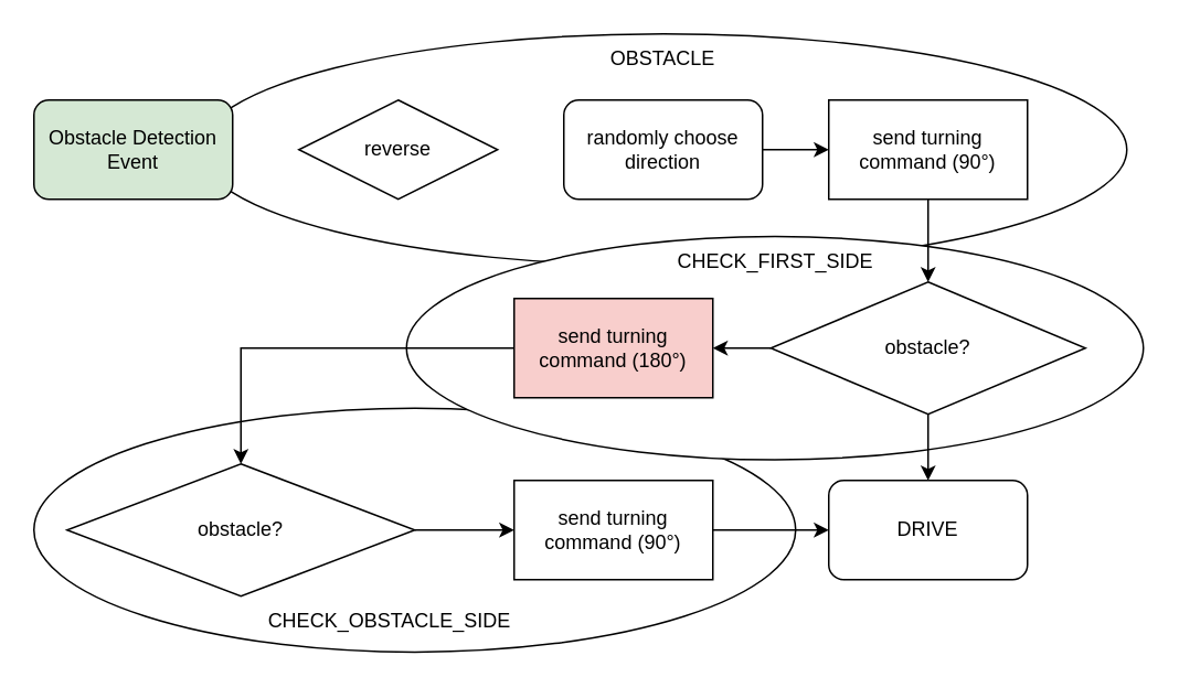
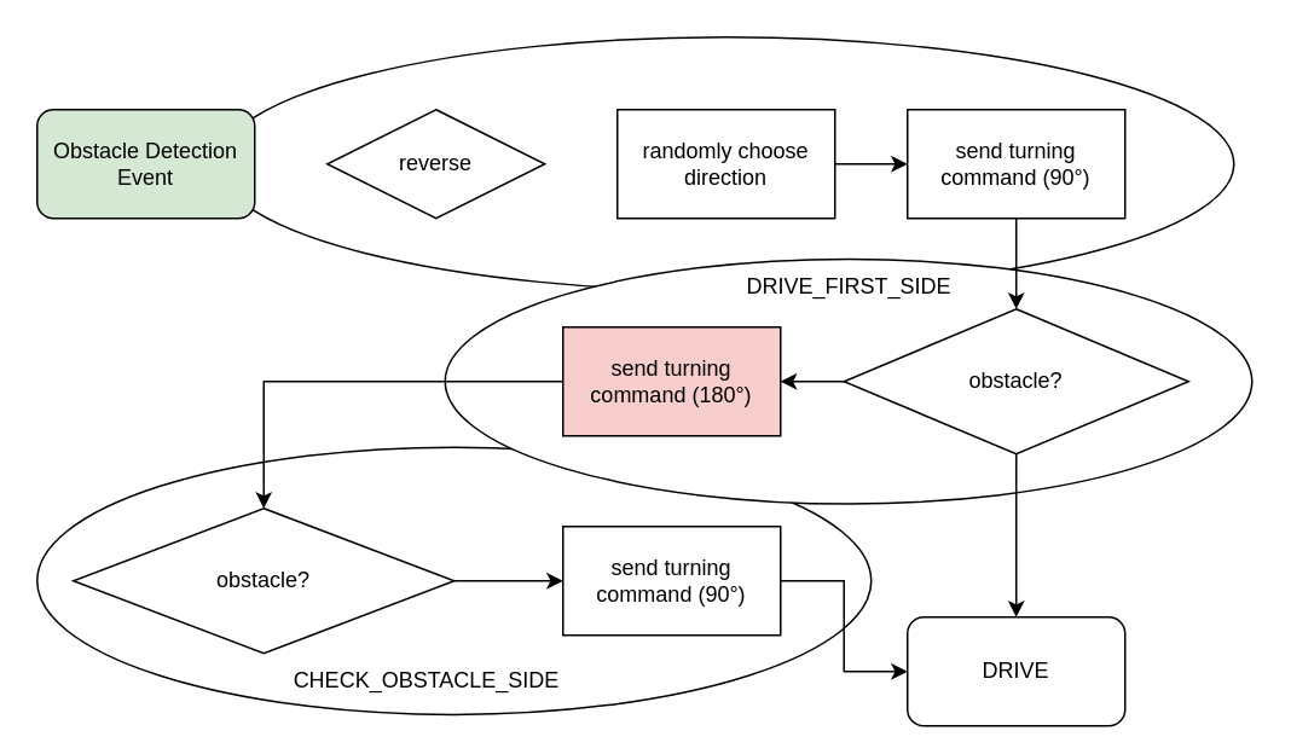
- <mxCell id="21" value="OBSTACLE" style="text;html=1;align=center;verticalAlign=middle;whiteSpace=wrap;rounded=0;" vertex="1" parent="1"><mxGeometry x="355" y="20" width="90" height="30" as="geometry" /></mxCell>
- <mxCell id="8" value="randomly choose direction" style="whiteSpace=wrap;html=1;rounded=1;" vertex="1" parent="1"><mxGeometry x="340" y="60" width="120" height="60" as="geometry" /></mxCell>
+ <mxCell id="8" value="randomly choose direction" style="rounded=0;whiteSpace=wrap;html=1;" vertex="1" parent="1"><mxGeometry x="340" y="60" width="120" height="60" as="geometry" /></mxCell>
- <mxCell id="22" value="CHECK_FIRST_SIDE" style="text;html=1;align=center;verticalAlign=middle;whiteSpace=wrap;rounded=0;" vertex="1" parent="1"><mxGeometry x="402.5" y="142.5" width="130" height="30" as="geometry" /></mxCell>
+ <mxCell id="22" value="DRIVE_FIRST_SIDE" style="text;html=1;align=center;verticalAlign=middle;whiteSpace=wrap;rounded=0;" vertex="1" parent="1"><mxGeometry x="402.5" y="142.5" width="130" height="30" as="geometry" /></mxCell>
- <mxCell id="13" value="DRIVE" style="rounded=1;whiteSpace=wrap;html=1;" vertex="1" parent="1"><mxGeometry x="500" y="290" width="120" height="60" as="geometry" /></mxCell>
+ <mxCell id="13" value="DRIVE" style="rounded=1;whiteSpace=wrap;html=1;" vertex="1" parent="1"><mxGeometry x="500" y="340" width="120" height="60" as="geometry" /></mxCell>
